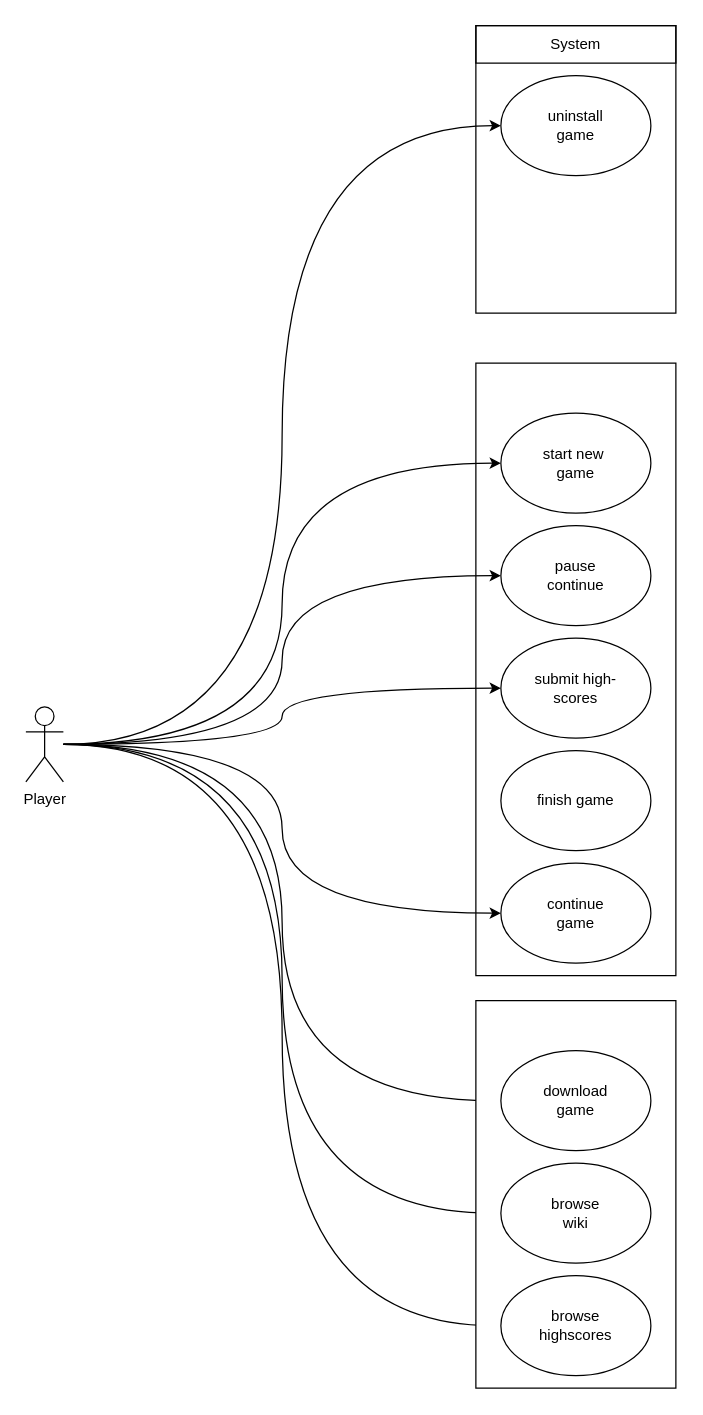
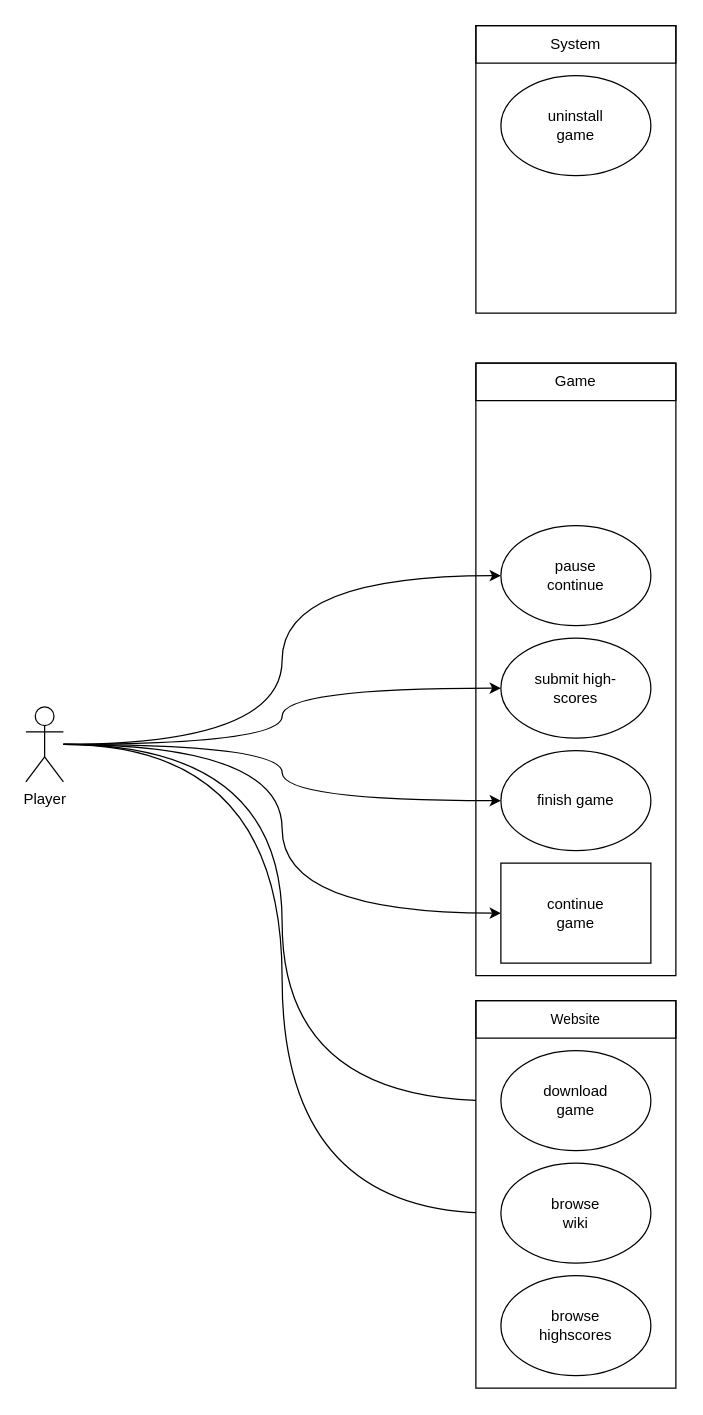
+ <mxCell id="19" value="Game" style="text;html=1;align=center;verticalAlign=middle;whiteSpace=wrap;rounded=0;strokeColor=default;" vertex="1" parent="1"><mxGeometry x="380" y="290" width="160" height="30" as="geometry" /></mxCell>
- <mxCell id="7" style="edgeStyle=orthogonalEdgeStyle;rounded=0;orthogonalLoop=1;jettySize=auto;html=1;entryX=0;entryY=0.5;entryDx=0;entryDy=0;curved=1;" edge="1" parent="1" source="16" target="6"><mxGeometry relative="1" as="geometry" /></mxCell>
- <mxCell id="20" value="&lt;div&gt;start new&amp;nbsp;&lt;/div&gt;&lt;div&gt;game&lt;/div&gt;" style="ellipse;whiteSpace=wrap;html=1;" vertex="1" parent="1"><mxGeometry x="400" y="330" width="120" height="80" as="geometry" /></mxCell>
- <mxCell id="8" style="edgeStyle=orthogonalEdgeStyle;rounded=1;orthogonalLoop=1;jettySize=auto;html=1;entryX=0;entryY=0.5;entryDx=0;entryDy=0;curved=1;" edge="1" parent="1" source="16" target="20"><mxGeometry relative="1" as="geometry" /></mxCell>
+ <mxCell id="10" style="edgeStyle=orthogonalEdgeStyle;curved=1;rounded=0;orthogonalLoop=1;jettySize=auto;html=1;entryX=0;entryY=0.5;entryDx=0;entryDy=0;strokeColor=default;align=center;verticalAlign=middle;fontFamily=Helvetica;fontSize=11;fontColor=default;labelBackgroundColor=default;endArrow=classic;" edge="1" parent="1" source="16" target="21"><mxGeometry relative="1" as="geometry" /></mxCell>
- <mxCell id="22" value="&lt;div&gt;continue&lt;/div&gt;&lt;div&gt;game&lt;/div&gt;" style="ellipse;whiteSpace=wrap;html=1;" vertex="1" parent="1"><mxGeometry x="400" y="690" width="120" height="80" as="geometry" /></mxCell>
+ <mxCell id="22" value="&lt;div&gt;continue&lt;/div&gt;&lt;div&gt;game&lt;/div&gt;" style="whiteSpace=wrap;html=1;rounded=0;" vertex="1" parent="1"><mxGeometry x="400" y="690" width="120" height="80" as="geometry" /></mxCell>
+ <mxCell id="18" value="Website" style="text;html=1;align=center;verticalAlign=middle;whiteSpace=wrap;rounded=0;fontFamily=Helvetica;fontSize=11;fontColor=default;labelBackgroundColor=default;strokeColor=default;" vertex="1" parent="1"><mxGeometry x="380" y="800" width="160" height="30" as="geometry" /></mxCell>
- <mxCell id="15" style="edgeStyle=orthogonalEdgeStyle;curved=1;rounded=0;orthogonalLoop=1;jettySize=auto;html=1;entryX=0;entryY=0.5;entryDx=0;entryDy=0;strokeColor=default;align=center;verticalAlign=middle;fontFamily=Helvetica;fontSize=11;fontColor=default;labelBackgroundColor=default;endArrow=classic;" edge="1" parent="1" source="16" target="27"><mxGeometry relative="1" as="geometry" /></mxCell>
